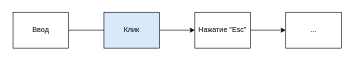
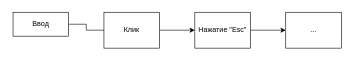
- <mxCell id="5" value="Ввод" style="rounded=0;whiteSpace=wrap;html=1;" vertex="1" parent="1"><mxGeometry x="20" y="20" width="93" height="60" as="geometry" /></mxCell>
+ <mxCell id="5" value="Ввод" style="rounded=0;whiteSpace=wrap;html=1;" vertex="1" parent="1"><mxGeometry x="20" y="20" width="93" height="40" as="geometry" /></mxCell>
- <mxCell id="3" value="Клик" style="rounded=0;whiteSpace=wrap;html=1;fillColor=#dae8fc;" parent="1" vertex="1"><mxGeometry x="172" y="20" width="93" height="60" as="geometry" /></mxCell>
+ <mxCell id="3" value="Клик" style="rounded=0;whiteSpace=wrap;html=1;" parent="1" vertex="1"><mxGeometry x="172" y="20" width="93" height="60" as="geometry" /></mxCell>
